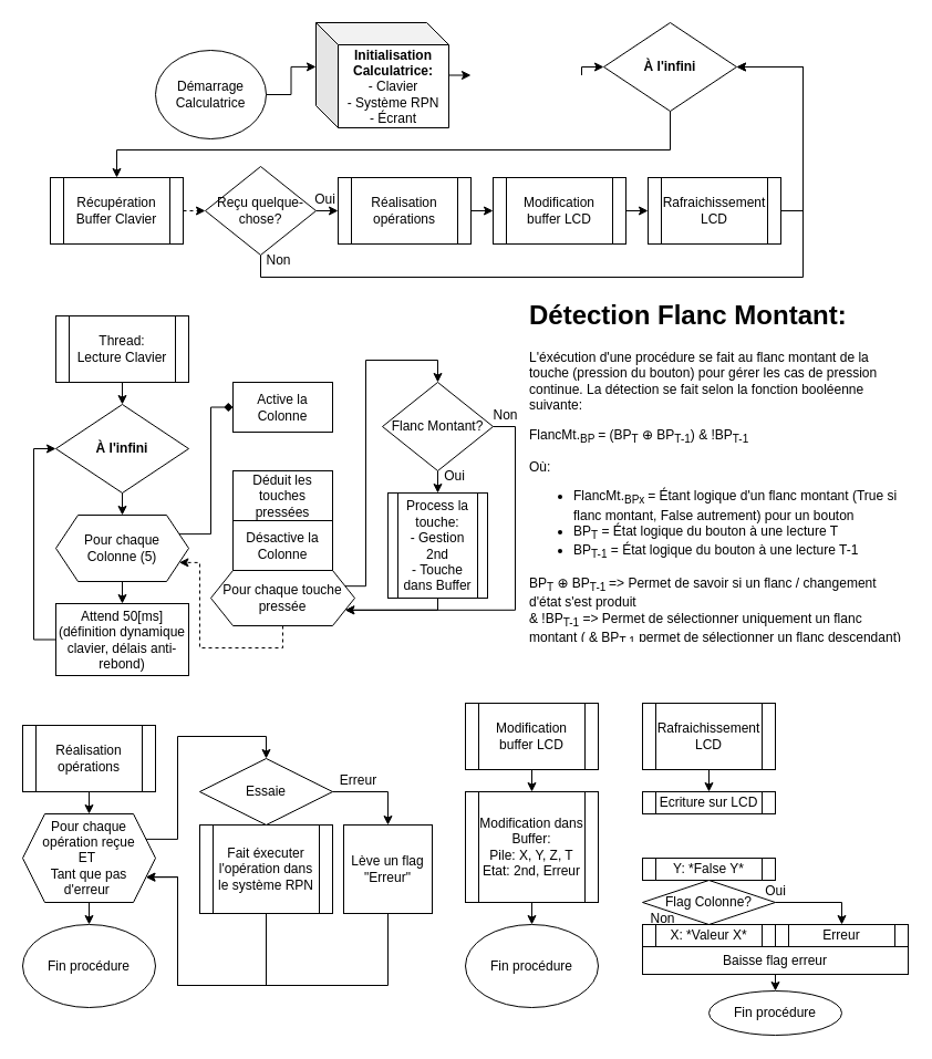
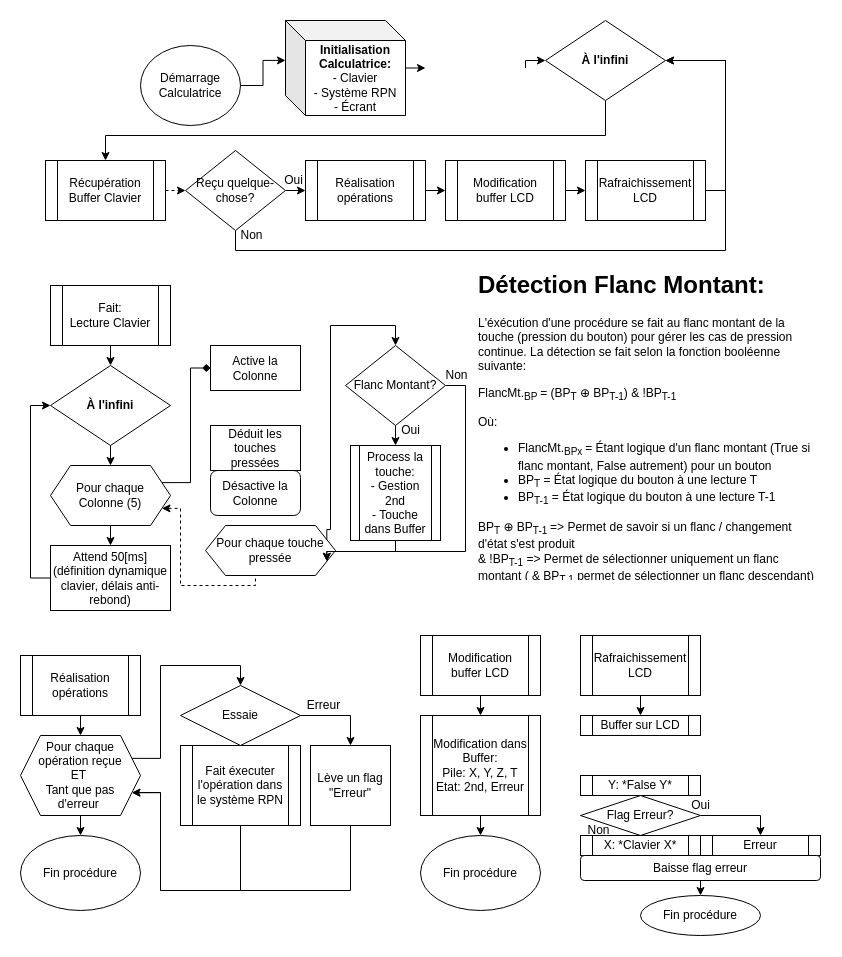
- <mxCell id="3" value="Thread:&lt;br&gt;Lecture Clavier" style="shape=process;whiteSpace=wrap;html=1;backgroundOutline=1;" vertex="1" parent="2"><mxGeometry y="20" width="120" height="60" as="geometry" /></mxCell>
+ <mxCell id="3" value="Fait:&lt;br&gt;Lecture Clavier" style="shape=process;whiteSpace=wrap;html=1;backgroundOutline=1;" vertex="1" parent="2"><mxGeometry y="20" width="120" height="60" as="geometry" /></mxCell>
- <mxCell id="10" value="Désactive la Colonne" style="whiteSpace=wrap;html=1;" vertex="1" parent="2"><mxGeometry x="160" y="205" width="90" height="45" as="geometry" /></mxCell>
+ <mxCell id="10" value="Désactive la Colonne" style="whiteSpace=wrap;html=1;rounded=1;" vertex="1" parent="2"><mxGeometry x="160" y="205" width="90" height="45" as="geometry" /></mxCell>
- <mxCell id="14" value="Pour chaque touche pressée" style="shape=hexagon;perimeter=hexagonPerimeter2;whiteSpace=wrap;html=1;fixedSize=1;" vertex="1" parent="2"><mxGeometry x="140" y="250" width="130" height="50" as="geometry" /></mxCell>
+ <mxCell id="14" value="Pour chaque touche pressée" style="shape=hexagon;perimeter=hexagonPerimeter2;whiteSpace=wrap;html=1;fixedSize=1;" vertex="1" parent="2"><mxGeometry x="155" y="260" width="130" height="50" as="geometry" /></mxCell>
- <mxCell id="47" value="Ecriture sur LCD" style="shape=process;whiteSpace=wrap;html=1;backgroundOutline=1;" vertex="1" parent="27"><mxGeometry x="560" y="80" width="120" height="20" as="geometry" /></mxCell>
+ <mxCell id="47" value="Buffer sur LCD" style="shape=process;whiteSpace=wrap;html=1;backgroundOutline=1;" vertex="1" parent="27"><mxGeometry x="560" y="80" width="120" height="20" as="geometry" /></mxCell>
- <mxCell id="50" value="Flag Colonne?" style="rhombus;whiteSpace=wrap;html=1;" vertex="1" parent="27"><mxGeometry x="560" y="160" width="120" height="40" as="geometry" /></mxCell>
+ <mxCell id="50" value="Flag Erreur?" style="rhombus;whiteSpace=wrap;html=1;" vertex="1" parent="27"><mxGeometry x="560" y="160" width="120" height="40" as="geometry" /></mxCell>
- <mxCell id="52" value="X: *Valeur X*" style="shape=process;whiteSpace=wrap;html=1;backgroundOutline=1;" vertex="1" parent="27"><mxGeometry x="560" y="200" width="120" height="20" as="geometry" /></mxCell>
+ <mxCell id="52" value="X: *Clavier X*" style="shape=process;whiteSpace=wrap;html=1;backgroundOutline=1;" vertex="1" parent="27"><mxGeometry x="560" y="200" width="120" height="20" as="geometry" /></mxCell>
- <mxCell id="58" value="Baisse flag erreur" style="whiteSpace=wrap;html=1;" vertex="1" parent="27"><mxGeometry x="560" y="220" width="240" height="25" as="geometry" /></mxCell>
+ <mxCell id="58" value="Baisse flag erreur" style="whiteSpace=wrap;html=1;rounded=1;" vertex="1" parent="27"><mxGeometry x="560" y="220" width="240" height="25" as="geometry" /></mxCell>
